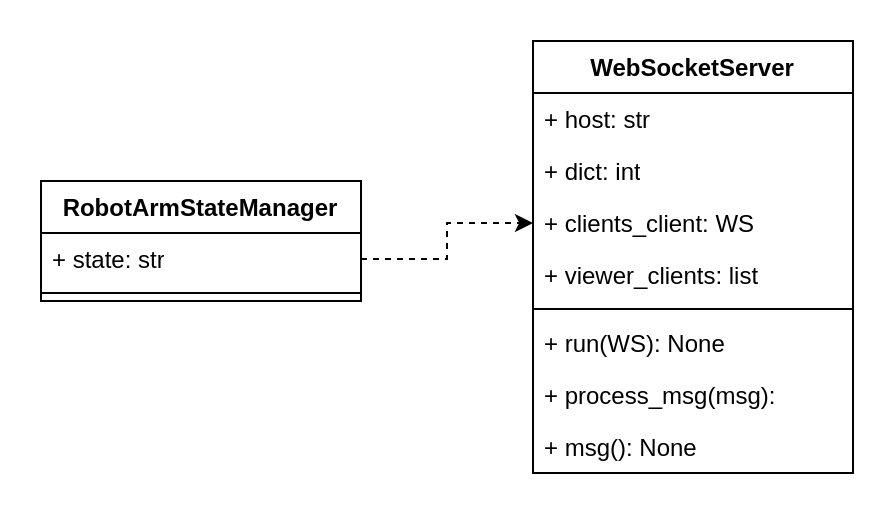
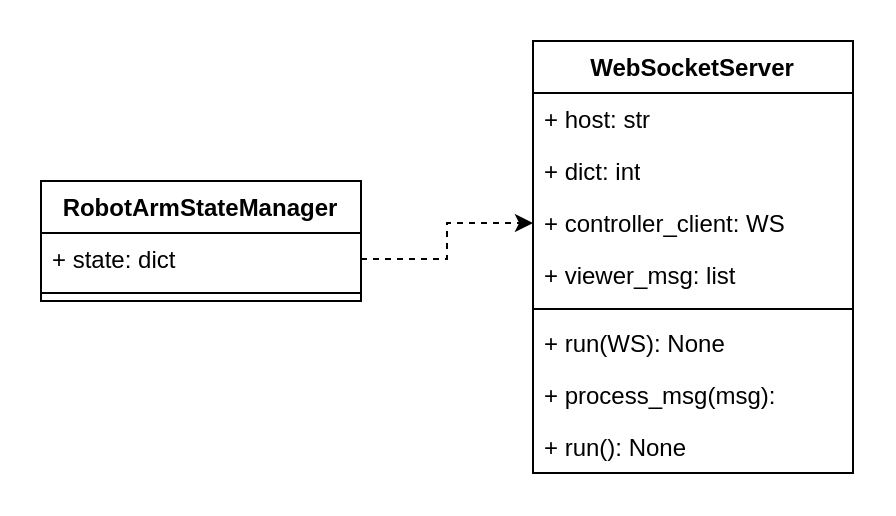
- <mxCell id="8" value="&lt;div&gt;+ clients_client: WS&lt;br&gt;&lt;/div&gt;" style="text;strokeColor=none;fillColor=none;align=left;verticalAlign=top;spacingLeft=4;spacingRight=4;overflow=hidden;rotatable=0;points=[[0,0.5],[1,0.5]];portConstraint=eastwest;whiteSpace=wrap;html=1;" vertex="1" parent="5"><mxGeometry y="78" width="160" height="26" as="geometry" /></mxCell>
+ <mxCell id="8" value="&lt;div&gt;+ controller_client: WS&lt;br&gt;&lt;/div&gt;" style="text;strokeColor=none;fillColor=none;align=left;verticalAlign=top;spacingLeft=4;spacingRight=4;overflow=hidden;rotatable=0;points=[[0,0.5],[1,0.5]];portConstraint=eastwest;whiteSpace=wrap;html=1;" vertex="1" parent="5"><mxGeometry y="78" width="160" height="26" as="geometry" /></mxCell>
- <mxCell id="3" value="+ state: str" style="text;strokeColor=none;fillColor=none;align=left;verticalAlign=top;spacingLeft=4;spacingRight=4;overflow=hidden;rotatable=0;points=[[0,0.5],[1,0.5]];portConstraint=eastwest;whiteSpace=wrap;html=1;" vertex="1" parent="2"><mxGeometry y="26" width="160" height="26" as="geometry" /></mxCell>
+ <mxCell id="3" value="+ state: dict" style="text;strokeColor=none;fillColor=none;align=left;verticalAlign=top;spacingLeft=4;spacingRight=4;overflow=hidden;rotatable=0;points=[[0,0.5],[1,0.5]];portConstraint=eastwest;whiteSpace=wrap;html=1;" vertex="1" parent="2"><mxGeometry y="26" width="160" height="26" as="geometry" /></mxCell>
- <mxCell id="9" value="&lt;div&gt;+ viewer_clients: list&lt;br&gt;&lt;/div&gt;" style="text;strokeColor=none;fillColor=none;align=left;verticalAlign=top;spacingLeft=4;spacingRight=4;overflow=hidden;rotatable=0;points=[[0,0.5],[1,0.5]];portConstraint=eastwest;whiteSpace=wrap;html=1;" vertex="1" parent="5"><mxGeometry y="104" width="160" height="26" as="geometry" /></mxCell>
+ <mxCell id="9" value="&lt;div&gt;+ viewer_msg: list&lt;br&gt;&lt;/div&gt;" style="text;strokeColor=none;fillColor=none;align=left;verticalAlign=top;spacingLeft=4;spacingRight=4;overflow=hidden;rotatable=0;points=[[0,0.5],[1,0.5]];portConstraint=eastwest;whiteSpace=wrap;html=1;" vertex="1" parent="5"><mxGeometry y="104" width="160" height="26" as="geometry" /></mxCell>
- <mxCell id="13" value="+ msg(): None" style="text;strokeColor=none;fillColor=none;align=left;verticalAlign=top;spacingLeft=4;spacingRight=4;overflow=hidden;rotatable=0;points=[[0,0.5],[1,0.5]];portConstraint=eastwest;whiteSpace=wrap;html=1;" vertex="1" parent="5"><mxGeometry y="190" width="160" height="26" as="geometry" /></mxCell>
+ <mxCell id="13" value="+ run(): None" style="text;strokeColor=none;fillColor=none;align=left;verticalAlign=top;spacingLeft=4;spacingRight=4;overflow=hidden;rotatable=0;points=[[0,0.5],[1,0.5]];portConstraint=eastwest;whiteSpace=wrap;html=1;" vertex="1" parent="5"><mxGeometry y="190" width="160" height="26" as="geometry" /></mxCell>
